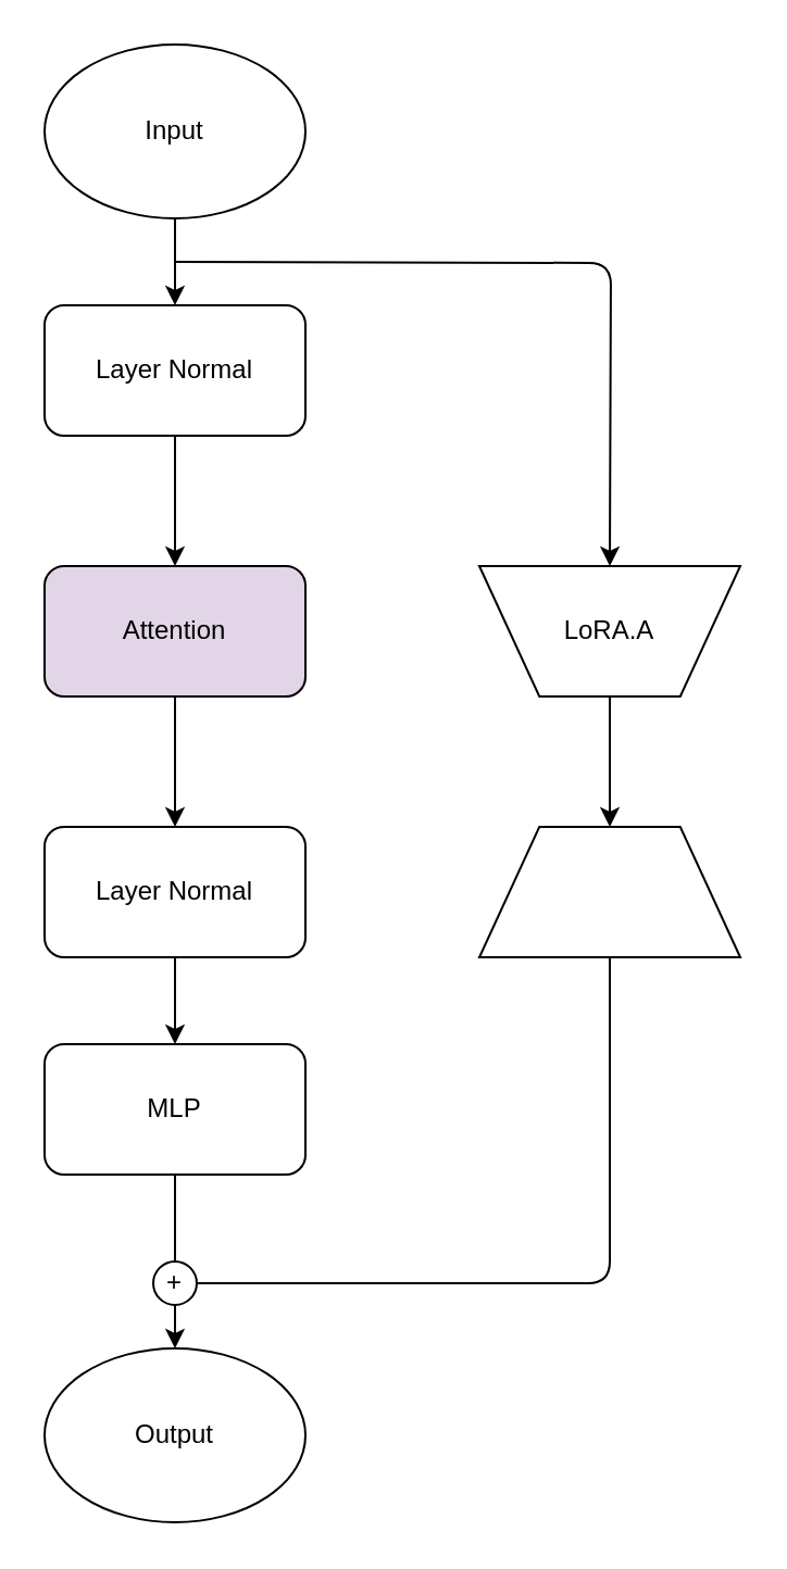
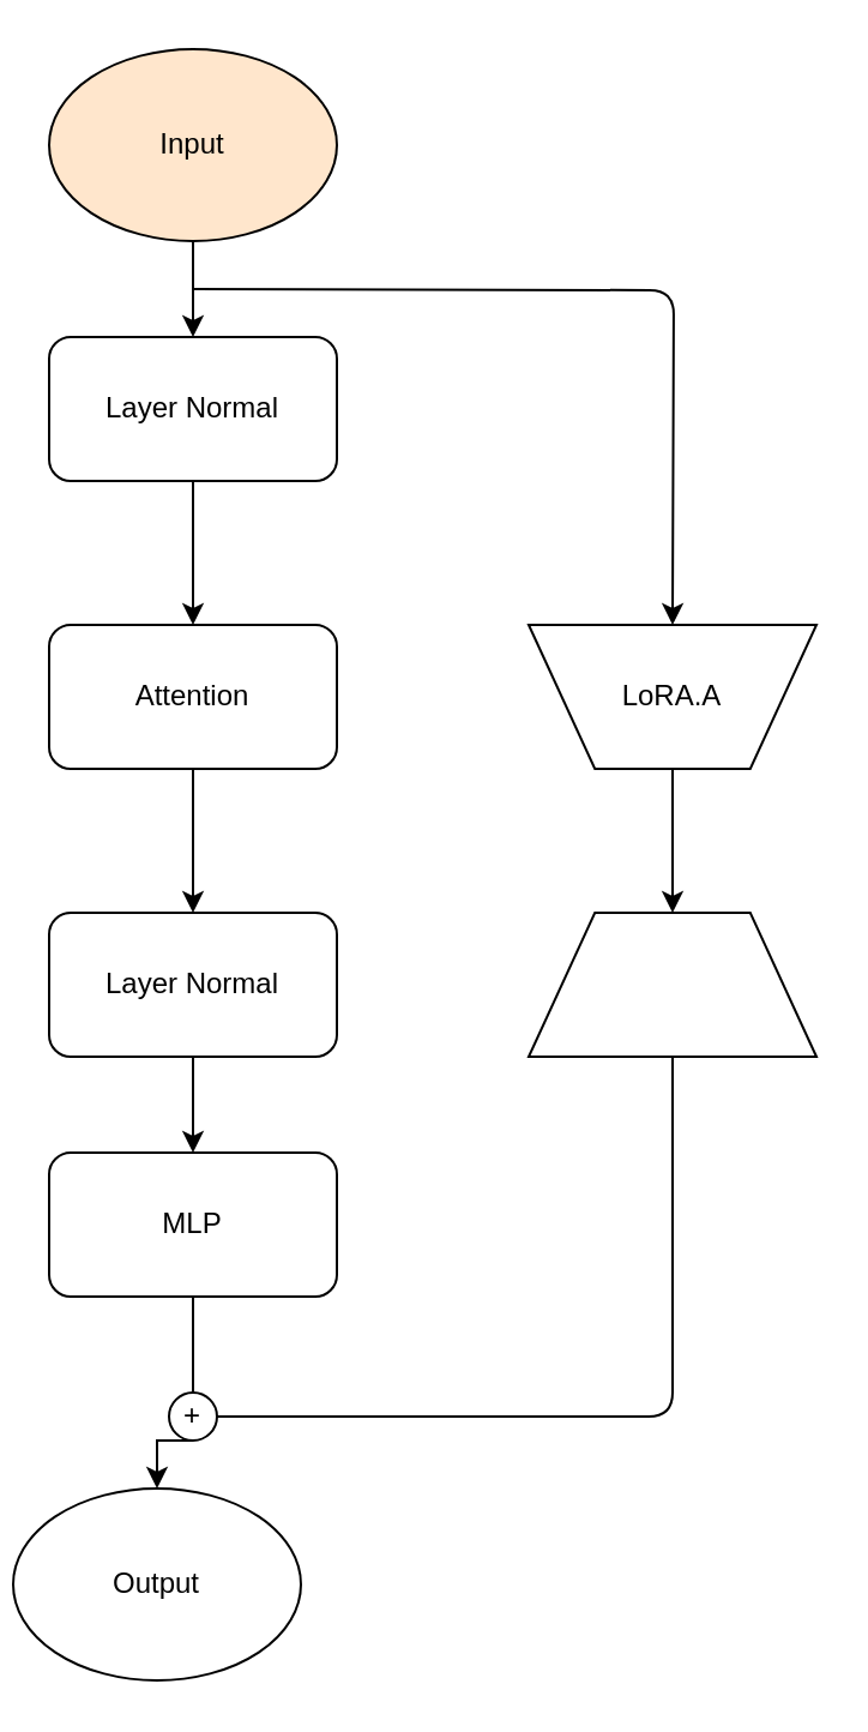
- <mxCell id="3" value="Input" style="ellipse;whiteSpace=wrap;html=1;" vertex="1" parent="1"><mxGeometry x="20" y="20" width="120" height="80" as="geometry" /></mxCell>
+ <mxCell id="3" value="Input" style="ellipse;whiteSpace=wrap;html=1;fillColor=#ffe6cc;" vertex="1" parent="1"><mxGeometry x="20" y="20" width="120" height="80" as="geometry" /></mxCell>
- <mxCell id="7" value="Attention" style="rounded=1;whiteSpace=wrap;html=1;fillColor=#e1d5e7;" vertex="1" parent="1"><mxGeometry x="20" y="260" width="120" height="60" as="geometry" /></mxCell>
+ <mxCell id="7" value="Attention" style="rounded=1;whiteSpace=wrap;html=1;" vertex="1" parent="1"><mxGeometry x="20" y="260" width="120" height="60" as="geometry" /></mxCell>
- <mxCell id="12" value="Output" style="ellipse;whiteSpace=wrap;html=1;" vertex="1" parent="1"><mxGeometry x="20" y="620" width="120" height="80" as="geometry" /></mxCell>
+ <mxCell id="12" value="Output" style="ellipse;whiteSpace=wrap;html=1;" vertex="1" parent="1"><mxGeometry x="5" y="620" width="120" height="80" as="geometry" /></mxCell>
